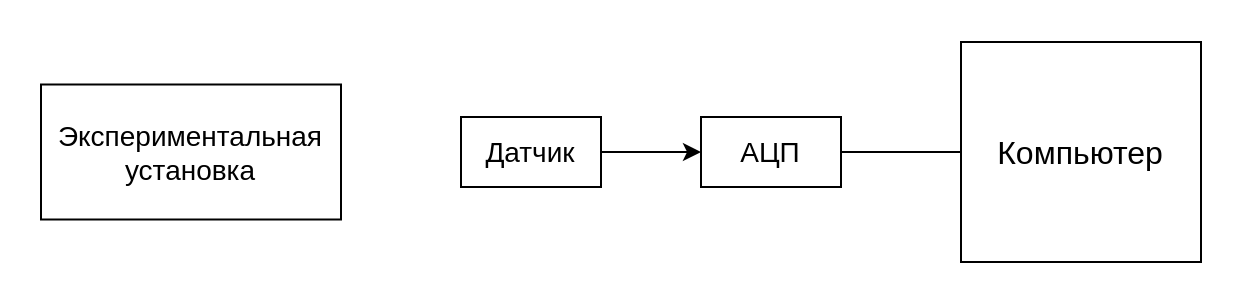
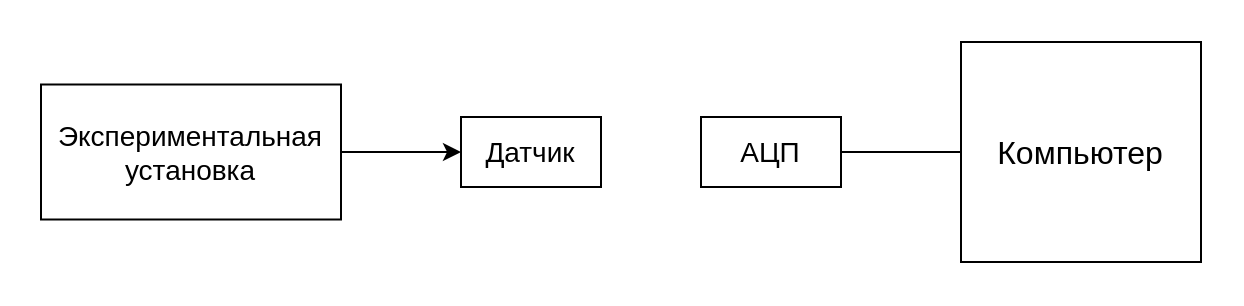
+ <mxCell id="7" style="edgeStyle=orthogonalEdgeStyle;rounded=0;orthogonalLoop=1;jettySize=auto;html=1;exitX=1;exitY=0.5;exitDx=0;exitDy=0;entryX=0;entryY=0.5;entryDx=0;entryDy=0;" parent="1" source="8" target="4" edge="1"><mxGeometry relative="1" as="geometry" /></mxCell>
- <mxCell id="3" style="edgeStyle=orthogonalEdgeStyle;rounded=0;orthogonalLoop=1;jettySize=auto;html=1;exitX=1;exitY=0.5;exitDx=0;exitDy=0;entryX=0;entryY=0.5;entryDx=0;entryDy=0;" parent="1" source="4" target="6" edge="1"><mxGeometry relative="1" as="geometry" /></mxCell>
